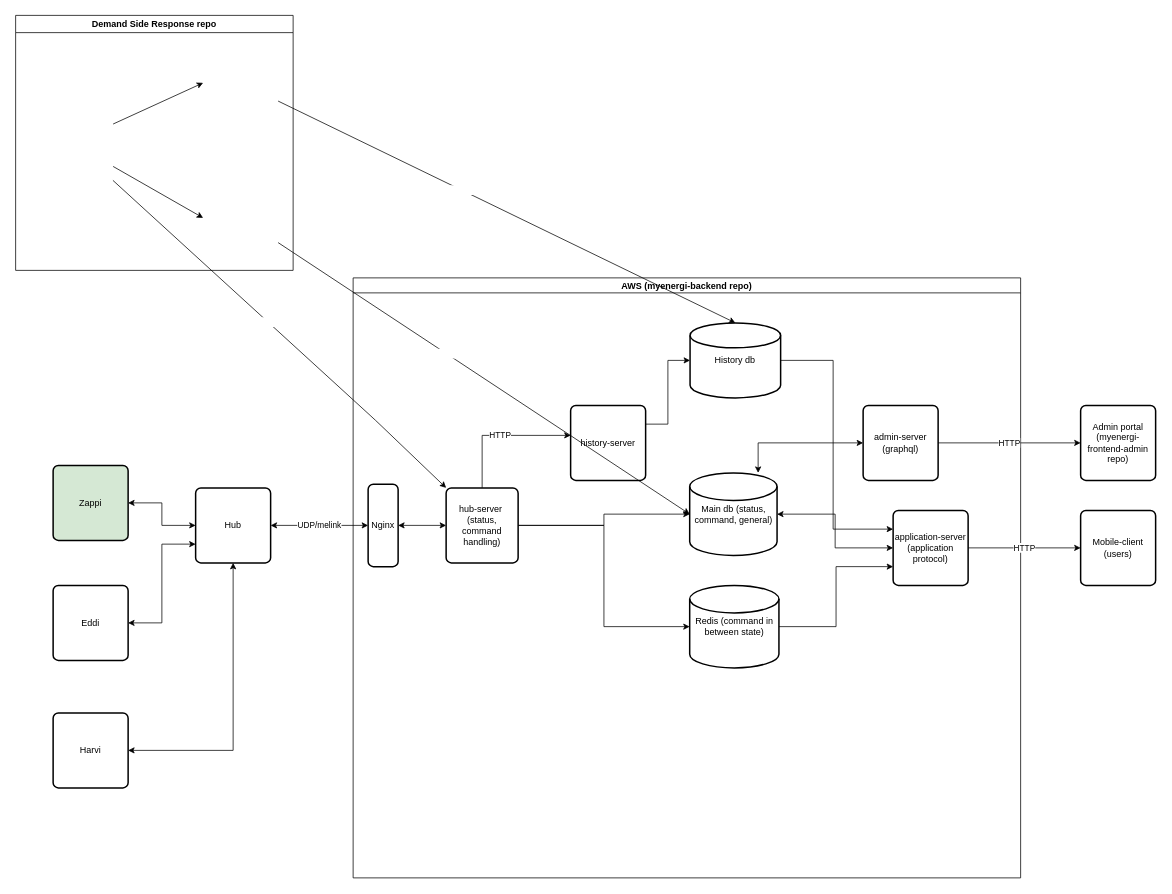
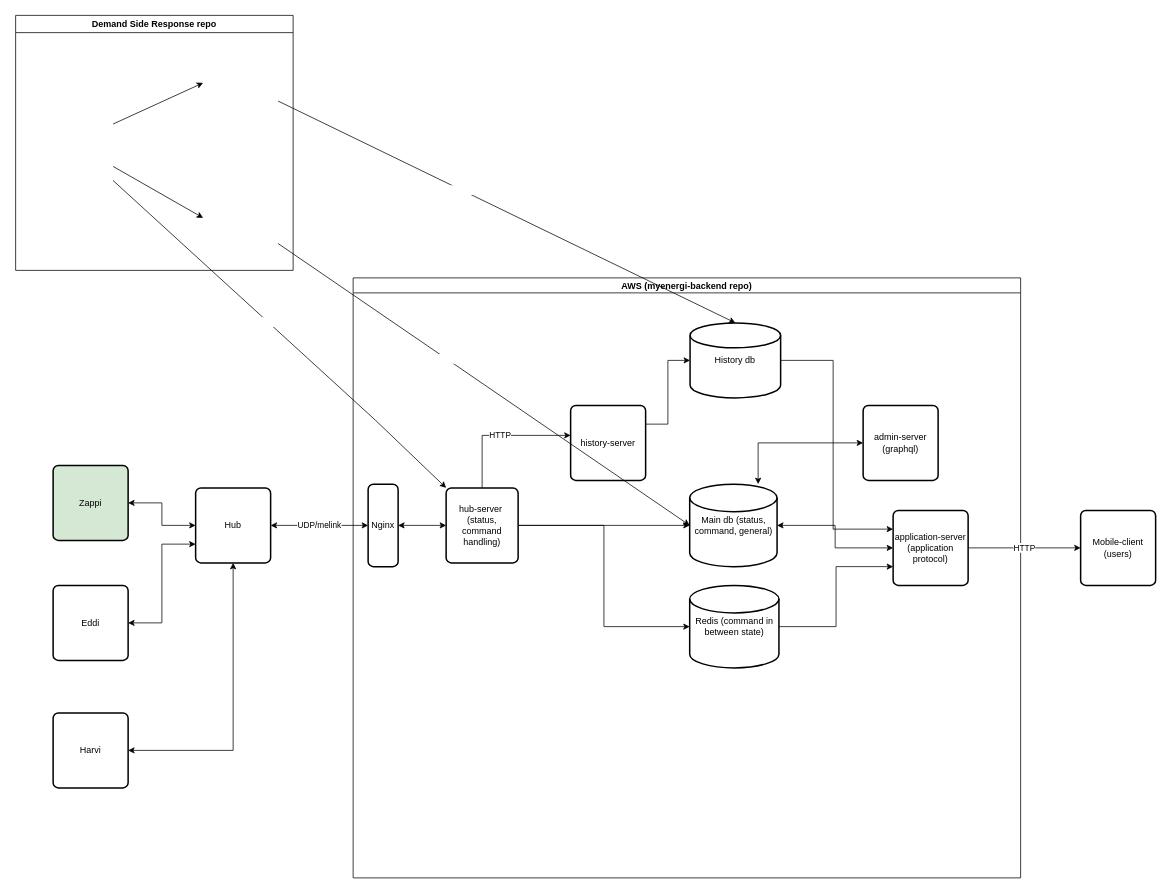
- <mxCell id="25" value="HTTP" style="edgeStyle=orthogonalEdgeStyle;rounded=0;orthogonalLoop=1;jettySize=auto;html=1;exitX=1;exitY=0.5;exitDx=0;exitDy=0;" parent="1" source="16" target="23" edge="1"><mxGeometry relative="1" as="geometry" /></mxCell>
- <mxCell id="23" value="Admin portal (myenergi-frontend-admin repo)" style="rounded=1;whiteSpace=wrap;html=1;absoluteArcSize=1;arcSize=14;strokeWidth=2;" parent="1" vertex="1"><mxGeometry x="1440" y="540" width="100" height="100" as="geometry" /></mxCell>
- <mxCell id="5" value="Main db (status, command, general)" style="strokeWidth=2;html=1;shape=mxgraph.flowchart.database;whiteSpace=wrap;" parent="2" vertex="1"><mxGeometry x="448.75" y="260" width="116.5" height="110" as="geometry" /></mxCell>
+ <mxCell id="5" value="Main db (status, command, general)" style="strokeWidth=2;html=1;shape=mxgraph.flowchart.database;whiteSpace=wrap;" parent="2" vertex="1"><mxGeometry x="448.75" y="275" width="116.5" height="110" as="geometry" /></mxCell>
